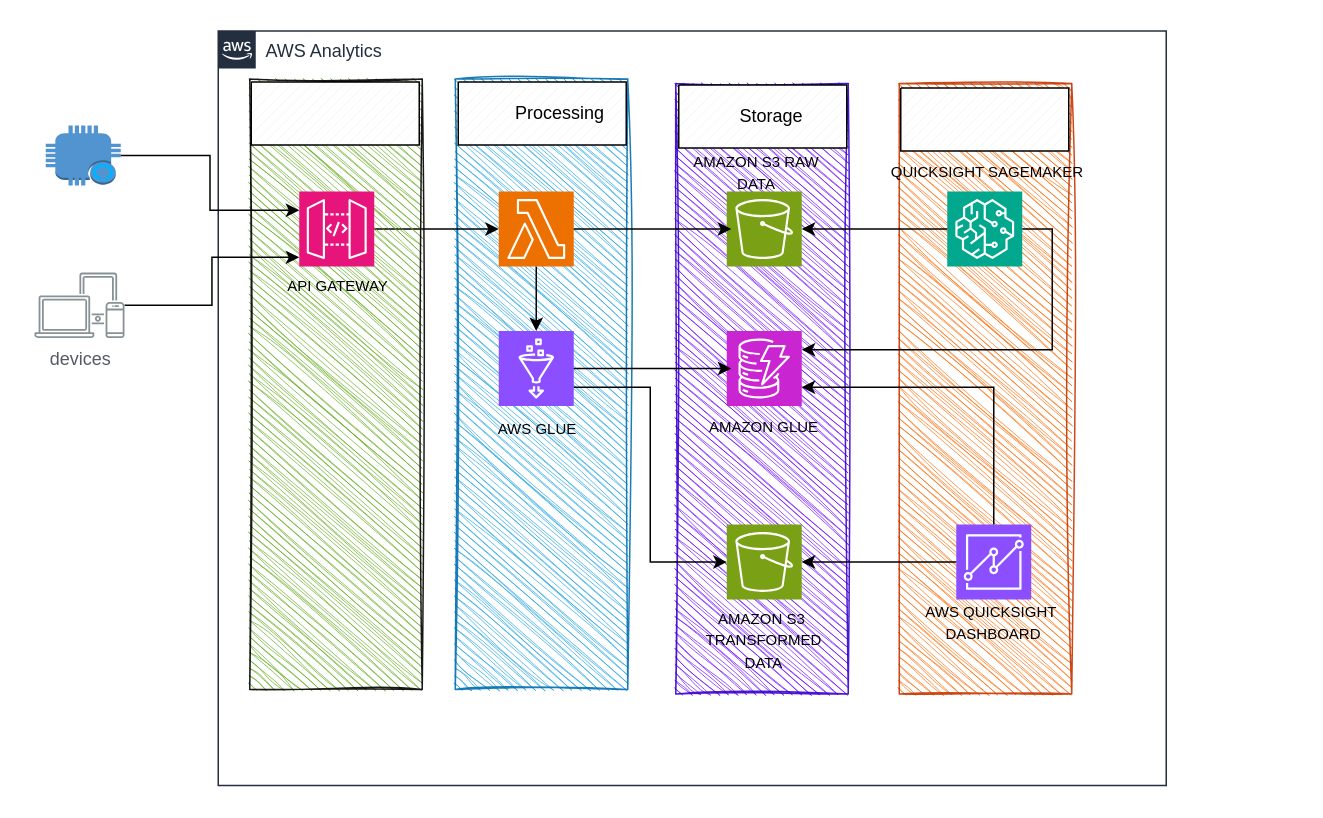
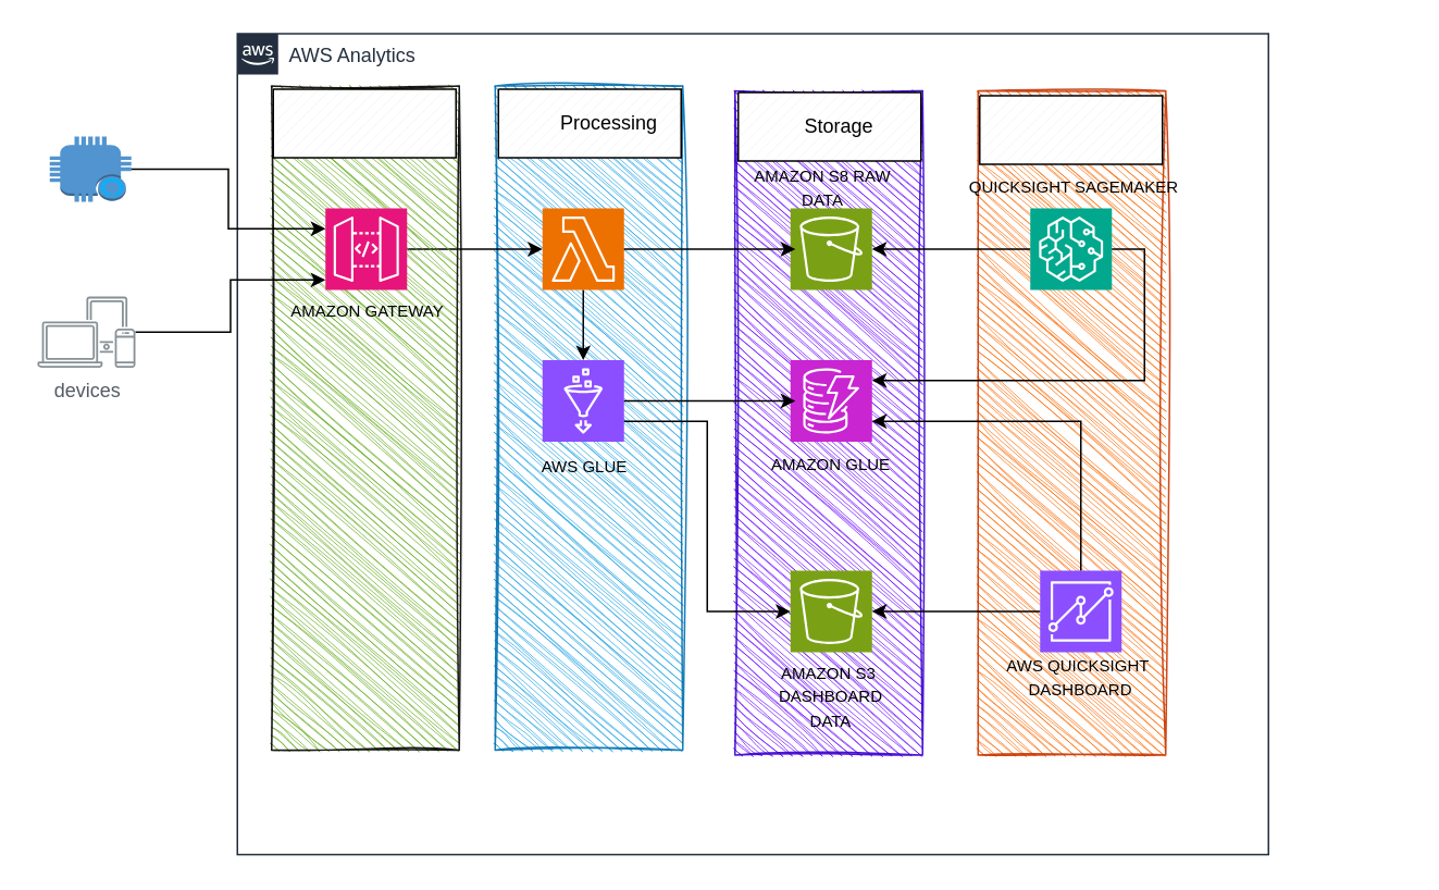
- <mxCell id="32" value="&lt;font style=&quot;font-size: 10px;&quot;&gt;AMAZON S3 RAW DATA&lt;/font&gt;" style="text;html=1;align=center;verticalAlign=middle;whiteSpace=wrap;rounded=0;" parent="1" vertex="1"><mxGeometry x="459" y="99" width="90" height="30" as="geometry" /></mxCell>
+ <mxCell id="32" value="&lt;font style=&quot;font-size: 10px;&quot;&gt;AMAZON S8 RAW DATA&lt;/font&gt;" style="text;html=1;align=center;verticalAlign=middle;whiteSpace=wrap;rounded=0;" parent="1" vertex="1"><mxGeometry x="459" y="99" width="90" height="30" as="geometry" /></mxCell>
- <mxCell id="28" value="&lt;font style=&quot;font-size: 10px;&quot;&gt;API GATEWAY&lt;/font&gt;" style="text;html=1;align=center;verticalAlign=middle;whiteSpace=wrap;rounded=0;" parent="5" vertex="1"><mxGeometry x="30" y="155" width="100" height="30" as="geometry" /></mxCell>
+ <mxCell id="28" value="&lt;font style=&quot;font-size: 10px;&quot;&gt;AMAZON GATEWAY&lt;/font&gt;" style="text;html=1;align=center;verticalAlign=middle;whiteSpace=wrap;rounded=0;" parent="5" vertex="1"><mxGeometry x="30" y="155" width="100" height="30" as="geometry" /></mxCell>
- <mxCell id="9" value="&lt;font style=&quot;font-size: 10px;&quot;&gt;AMAZON S3&amp;nbsp;&lt;/font&gt;&lt;div&gt;&lt;font style=&quot;font-size: 10px;&quot;&gt;TRANSFORMED&lt;/font&gt;&lt;div&gt;&lt;font style=&quot;font-size: 10px;&quot;&gt;DATA&lt;/font&gt;&lt;/div&gt;&lt;/div&gt;" style="text;html=1;align=center;verticalAlign=middle;whiteSpace=wrap;rounded=0;" parent="5" vertex="1"><mxGeometry x="269" y="386" width="190" height="40" as="geometry" /></mxCell>
+ <mxCell id="9" value="&lt;font style=&quot;font-size: 10px;&quot;&gt;AMAZON S3&amp;nbsp;&lt;/font&gt;&lt;div&gt;&lt;font style=&quot;font-size: 10px;&quot;&gt;DASHBOARD&lt;/font&gt;&lt;div&gt;&lt;font style=&quot;font-size: 10px;&quot;&gt;DATA&lt;/font&gt;&lt;/div&gt;&lt;/div&gt;" style="text;html=1;align=center;verticalAlign=middle;whiteSpace=wrap;rounded=0;" parent="5" vertex="1"><mxGeometry x="269" y="386" width="190" height="40" as="geometry" /></mxCell>
